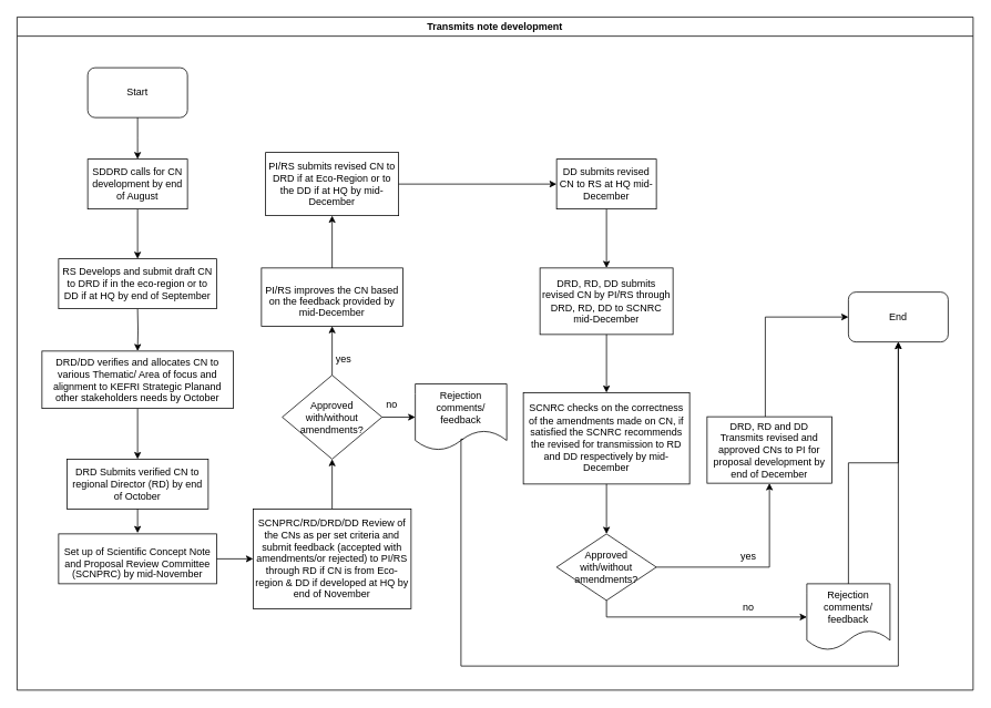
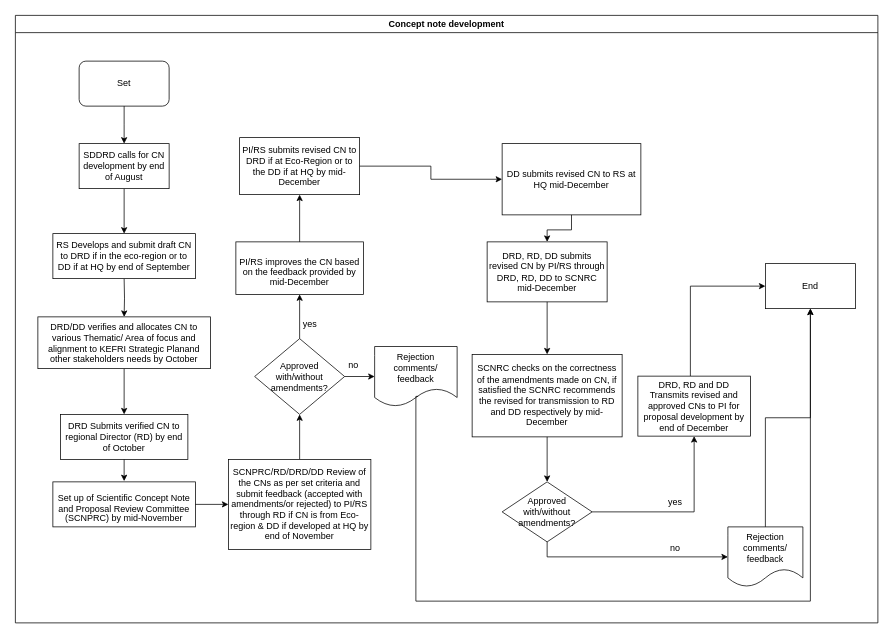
- <mxCell id="2" value="Transmits note development" style="swimlane;startSize=23;" vertex="1" parent="1"><mxGeometry x="20" y="20" width="1150" height="810" as="geometry" /></mxCell>
+ <mxCell id="2" value="Concept note development" style="swimlane;startSize=23;" vertex="1" parent="1"><mxGeometry x="20" y="20" width="1150" height="810" as="geometry" /></mxCell>
- <mxCell id="3" value="Start" style="rounded=1;whiteSpace=wrap;html=1;" vertex="1" parent="2"><mxGeometry x="85" y="61" width="120" height="60" as="geometry" /></mxCell>
+ <mxCell id="3" value="Set" style="rounded=1;whiteSpace=wrap;html=1;" vertex="1" parent="2"><mxGeometry x="85" y="61" width="120" height="60" as="geometry" /></mxCell>
- <mxCell id="21" value="DD submits revised CN to RS at HQ mid-December" style="whiteSpace=wrap;html=1;rounded=0;" vertex="1" parent="2"><mxGeometry x="649" y="171" width="120" height="60" as="geometry" /></mxCell>
+ <mxCell id="21" value="DD submits revised CN to RS at HQ mid-December" style="whiteSpace=wrap;html=1;rounded=0;" vertex="1" parent="2"><mxGeometry x="649" y="171" width="185" height="95" as="geometry" /></mxCell>
- <mxCell id="33" value="End" style="rounded=1;whiteSpace=wrap;html=1;" vertex="1" parent="2"><mxGeometry x="1000" y="331" width="120" height="60" as="geometry" /></mxCell>
+ <mxCell id="33" value="End" style="whiteSpace=wrap;html=1;rounded=0;" vertex="1" parent="2"><mxGeometry x="1000" y="331" width="120" height="60" as="geometry" /></mxCell>
